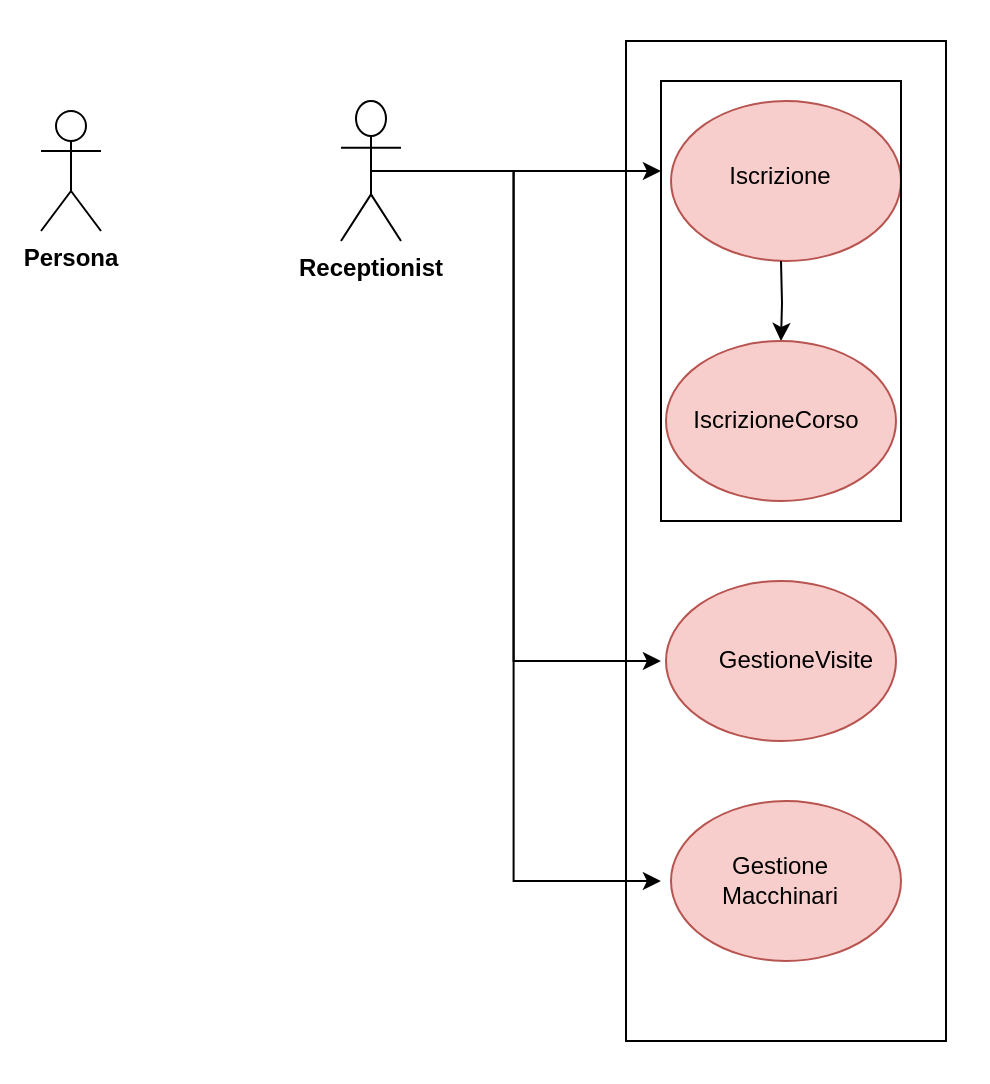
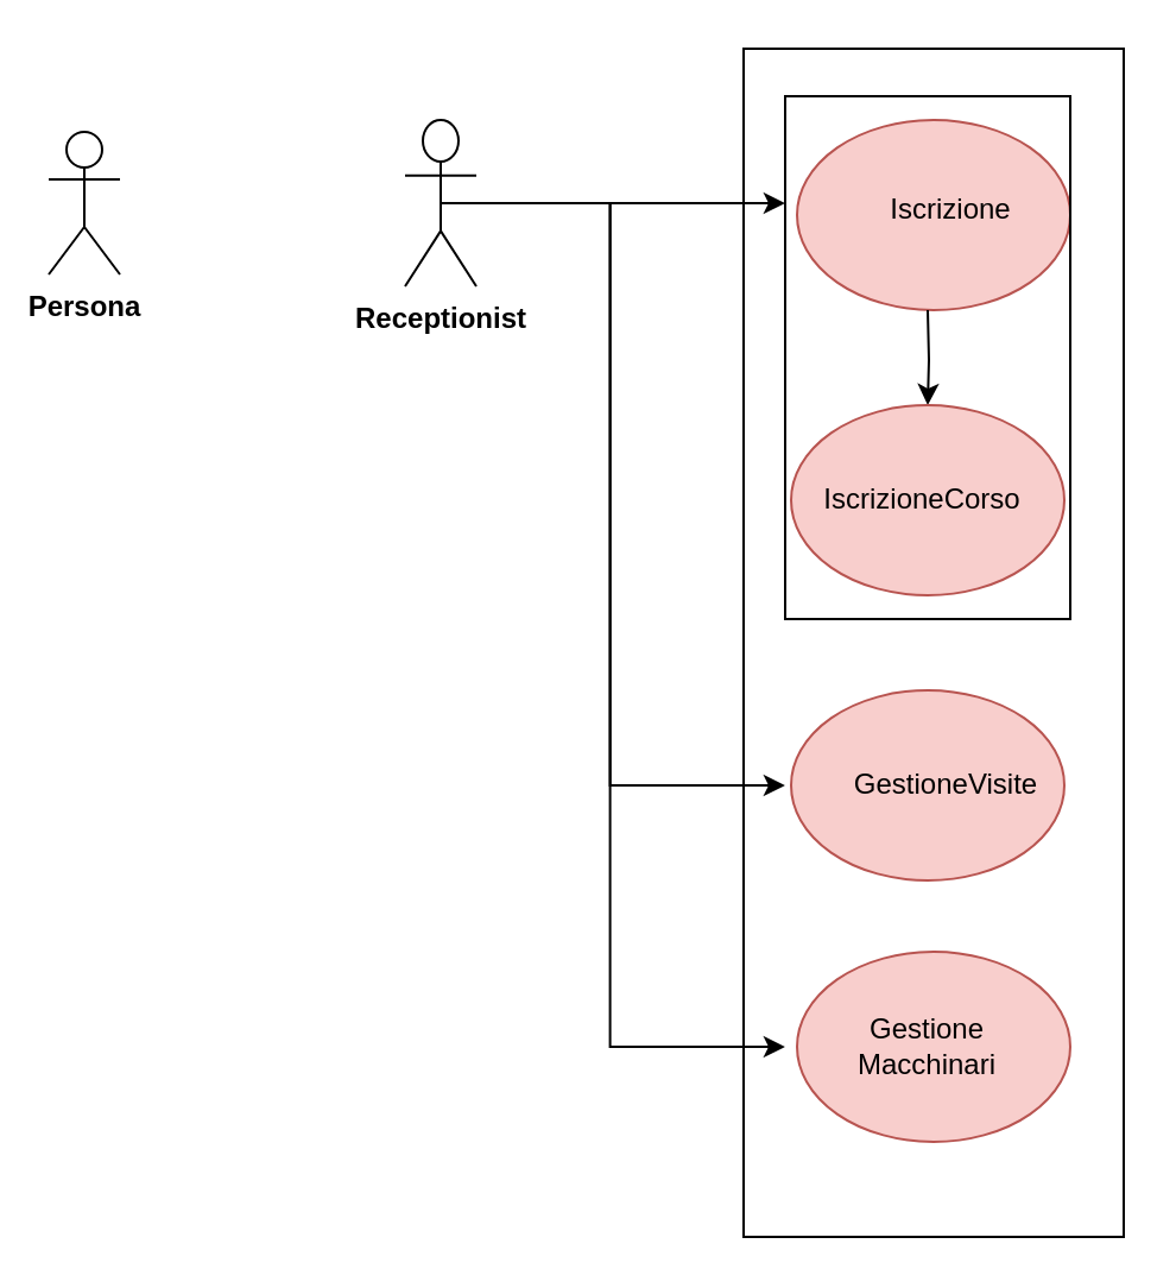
- <mxCell id="10" value="Iscrizione" style="text;html=1;strokeColor=none;fillColor=none;align=center;verticalAlign=middle;whiteSpace=wrap;rounded=0;" vertex="1" parent="1"><mxGeometry x="360" y="75" width="60" height="25" as="geometry" /></mxCell>
+ <mxCell id="10" value="Iscrizione" style="text;html=1;strokeColor=none;fillColor=none;align=center;verticalAlign=middle;whiteSpace=wrap;rounded=0;" vertex="1" parent="1"><mxGeometry x="370" y="75" width="60" height="25" as="geometry" /></mxCell>
